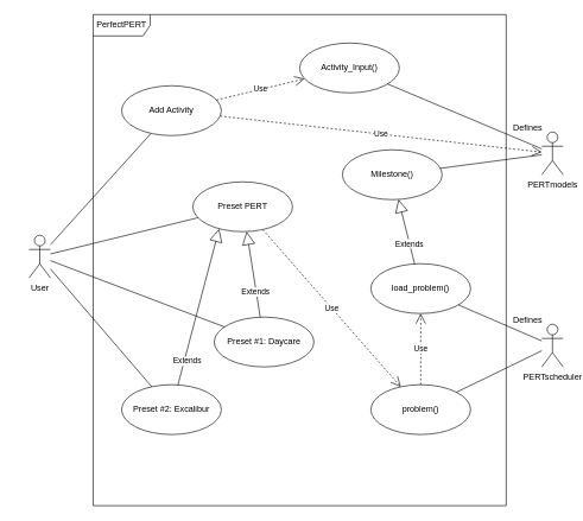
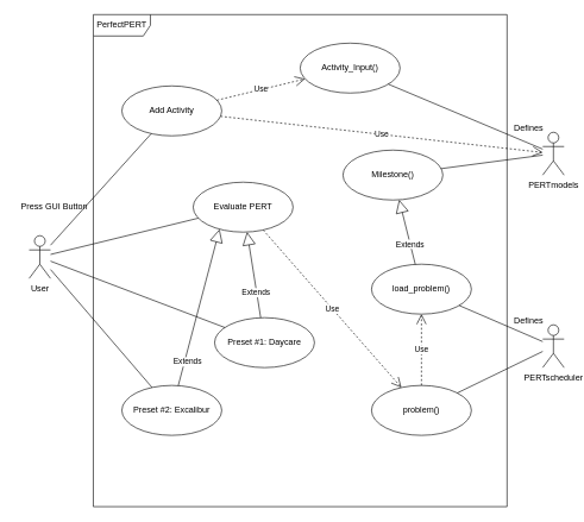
+ <mxCell id="27" value="Press GUI Button" style="text;html=1;align=center;verticalAlign=middle;resizable=0;points=[];autosize=1;" vertex="1" parent="1"><mxGeometry x="20" y="280" width="110" height="20" as="geometry" /></mxCell>
- <mxCell id="5" value="Preset PERT" style="ellipse;whiteSpace=wrap;html=1;" parent="1" vertex="1"><mxGeometry x="270" y="255" width="140" height="70" as="geometry" /></mxCell>
+ <mxCell id="5" value="Evaluate PERT" style="ellipse;whiteSpace=wrap;html=1;" parent="1" vertex="1"><mxGeometry x="270" y="255" width="140" height="70" as="geometry" /></mxCell>
